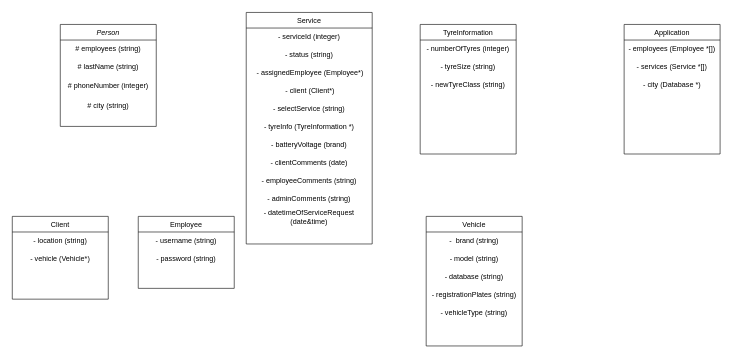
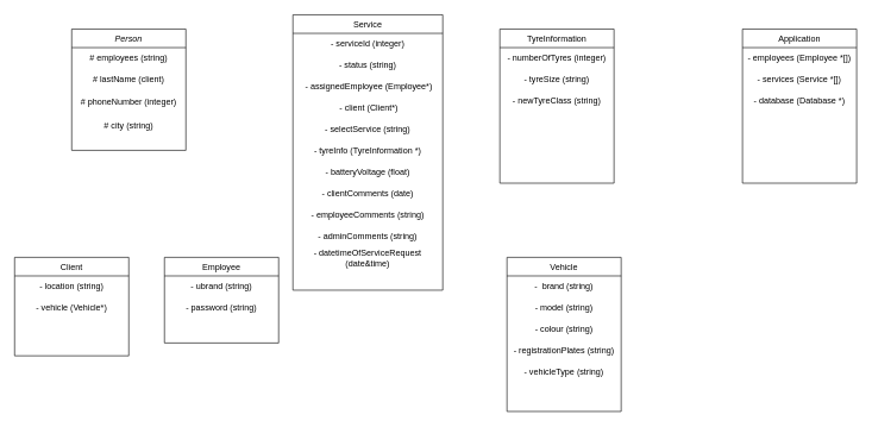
- <mxCell id="4" value="# lastName (string)" style="text;strokeColor=none;align=center;fillColor=none;html=1;verticalAlign=middle;whiteSpace=wrap;rounded=0;" parent="2" vertex="1"><mxGeometry y="56" width="160" height="30" as="geometry" /></mxCell>
+ <mxCell id="4" value="# lastName (client)" style="text;strokeColor=none;align=center;fillColor=none;html=1;verticalAlign=middle;whiteSpace=wrap;rounded=0;" parent="2" vertex="1"><mxGeometry y="56" width="160" height="30" as="geometry" /></mxCell>
- <mxCell id="16" value="- city (Database *)" style="text;strokeColor=none;align=center;fillColor=none;html=1;verticalAlign=middle;whiteSpace=wrap;rounded=0;" vertex="1" parent="13"><mxGeometry y="86" width="160" height="30" as="geometry" /></mxCell>
+ <mxCell id="16" value="- database (Database *)" style="text;strokeColor=none;align=center;fillColor=none;html=1;verticalAlign=middle;whiteSpace=wrap;rounded=0;" vertex="1" parent="13"><mxGeometry y="86" width="160" height="30" as="geometry" /></mxCell>
- <mxCell id="30" value="- batteryVoltage (brand)" style="text;strokeColor=none;align=center;fillColor=none;html=1;verticalAlign=middle;whiteSpace=wrap;rounded=0;" parent="23" vertex="1"><mxGeometry y="206" width="210" height="30" as="geometry" /></mxCell>
+ <mxCell id="30" value="- batteryVoltage (float)" style="text;strokeColor=none;align=center;fillColor=none;html=1;verticalAlign=middle;whiteSpace=wrap;rounded=0;" parent="23" vertex="1"><mxGeometry y="206" width="210" height="30" as="geometry" /></mxCell>
- <mxCell id="11" value="- u&lt;span style=&quot;background-color: initial;&quot;&gt;sername (string)&lt;/span&gt;" style="text;strokeColor=none;align=center;fillColor=none;html=1;verticalAlign=middle;whiteSpace=wrap;rounded=0;" parent="10" vertex="1"><mxGeometry y="26" width="160" height="30" as="geometry" /></mxCell>
+ <mxCell id="11" value="- u&lt;span style=&quot;background-color: initial;&quot;&gt;brand (string)&lt;/span&gt;" style="text;strokeColor=none;align=center;fillColor=none;html=1;verticalAlign=middle;whiteSpace=wrap;rounded=0;" parent="10" vertex="1"><mxGeometry y="26" width="160" height="30" as="geometry" /></mxCell>
- <mxCell id="20" value="- database (string)" style="text;strokeColor=none;align=center;fillColor=none;html=1;verticalAlign=middle;whiteSpace=wrap;rounded=0;" parent="17" vertex="1"><mxGeometry y="86" width="160" height="30" as="geometry" /></mxCell>
+ <mxCell id="20" value="- colour (string)" style="text;strokeColor=none;align=center;fillColor=none;html=1;verticalAlign=middle;whiteSpace=wrap;rounded=0;" parent="17" vertex="1"><mxGeometry y="86" width="160" height="30" as="geometry" /></mxCell>
